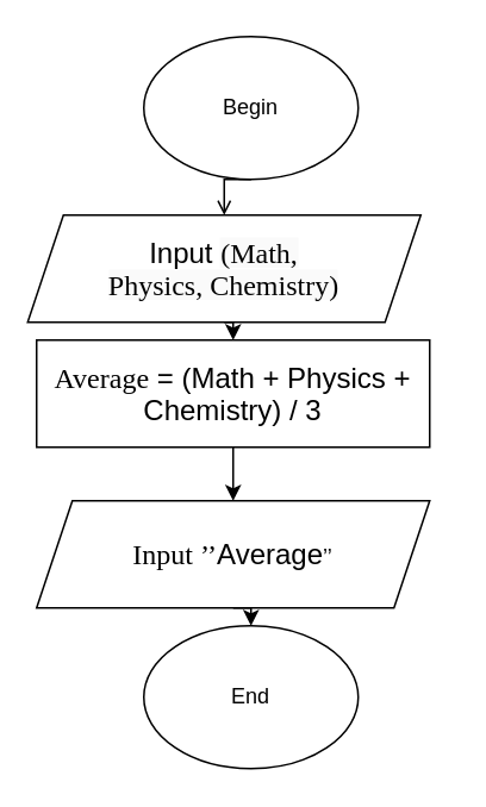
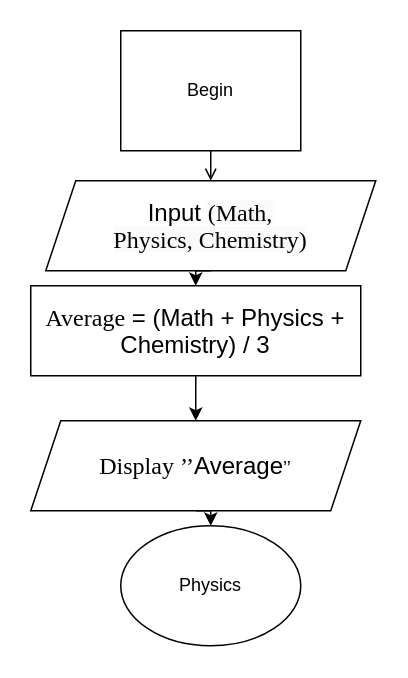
- <mxCell id="3" value="Begin" style="ellipse;whiteSpace=wrap;html=1;" vertex="1" parent="1"><mxGeometry x="80" y="20" width="120" height="80" as="geometry" /></mxCell>
+ <mxCell id="3" value="Begin" style="whiteSpace=wrap;html=1;rounded=0;" vertex="1" parent="1"><mxGeometry x="80" y="20" width="120" height="80" as="geometry" /></mxCell>
- <mxCell id="5" value="&lt;p class=&quot;MsoNormal&quot;&gt;&lt;span style=&quot;font-size:12.0pt;line-height:107%&quot;&gt;Input &lt;/span&gt;&lt;span style=&quot;font-size:12.0pt;line-height:107%;font-family:Consolas;background:#FAFAFA&quot;&gt;(Math,&lt;br/&gt;Physics, Chemistry)&lt;/span&gt;&lt;/p&gt;" style="shape=parallelogram;perimeter=parallelogramPerimeter;whiteSpace=wrap;html=1;fixedSize=1;" vertex="1" parent="1"><mxGeometry x="15" y="120" width="220" height="60" as="geometry" /></mxCell>
+ <mxCell id="5" value="&lt;p class=&quot;MsoNormal&quot;&gt;&lt;span style=&quot;font-size:12.0pt;line-height:107%&quot;&gt;Input &lt;/span&gt;&lt;span style=&quot;font-size:12.0pt;line-height:107%;font-family:Consolas;background:#FAFAFA&quot;&gt;(Math,&lt;br/&gt;Physics, Chemistry)&lt;/span&gt;&lt;/p&gt;" style="shape=parallelogram;perimeter=parallelogramPerimeter;whiteSpace=wrap;html=1;fixedSize=1;" vertex="1" parent="1"><mxGeometry x="30" y="120" width="220" height="60" as="geometry" /></mxCell>
- <mxCell id="9" value="&lt;p class=&quot;MsoNormal&quot;&gt;&lt;span class=&quot;hljs-number&quot;&gt;&lt;span style=&quot;font-size:12.0pt;&lt;br/&gt;line-height:107%;font-family:Consolas&quot;&gt;Input ’’&lt;/span&gt;&lt;/span&gt;&lt;span class=&quot;hljs-attr&quot;&gt;&lt;span style=&quot;font-size:12.0pt;line-height:107%;font-family:&lt;br/&gt;Consolas&quot;&gt;Average&lt;/span&gt;’’&lt;/span&gt;&lt;/p&gt;" style="shape=parallelogram;perimeter=parallelogramPerimeter;whiteSpace=wrap;html=1;fixedSize=1;" vertex="1" parent="1"><mxGeometry x="20" y="280" width="220" height="60" as="geometry" /></mxCell>
+ <mxCell id="9" value="&lt;p class=&quot;MsoNormal&quot;&gt;&lt;span class=&quot;hljs-number&quot;&gt;&lt;span style=&quot;font-size:12.0pt;&lt;br/&gt;line-height:107%;font-family:Consolas&quot;&gt;Display ’’&lt;/span&gt;&lt;/span&gt;&lt;span class=&quot;hljs-attr&quot;&gt;&lt;span style=&quot;font-size:12.0pt;line-height:107%;font-family:&lt;br/&gt;Consolas&quot;&gt;Average&lt;/span&gt;’’&lt;/span&gt;&lt;/p&gt;" style="shape=parallelogram;perimeter=parallelogramPerimeter;whiteSpace=wrap;html=1;fixedSize=1;" vertex="1" parent="1"><mxGeometry x="20" y="280" width="220" height="60" as="geometry" /></mxCell>
- <mxCell id="10" value="End" style="ellipse;whiteSpace=wrap;html=1;" vertex="1" parent="1"><mxGeometry x="80" y="350" width="120" height="80" as="geometry" /></mxCell>
+ <mxCell id="10" value="Physics" style="ellipse;whiteSpace=wrap;html=1;" vertex="1" parent="1"><mxGeometry x="80" y="350" width="120" height="80" as="geometry" /></mxCell>
